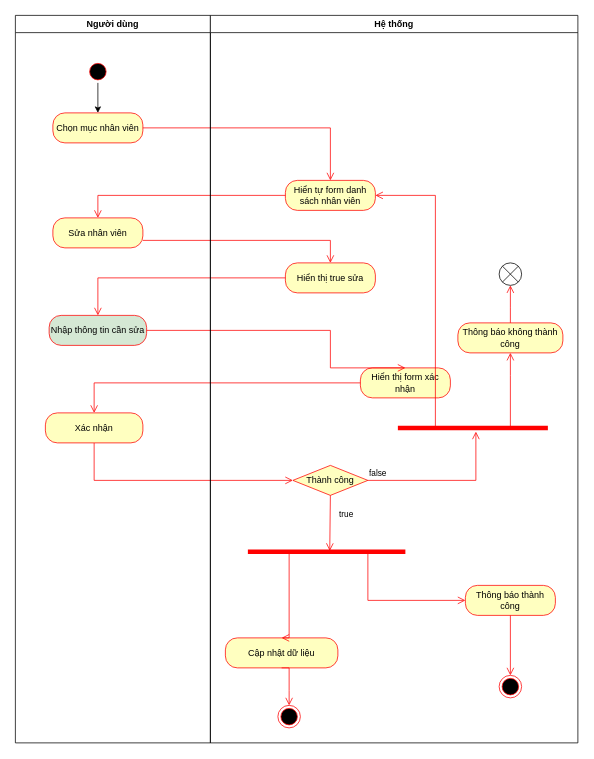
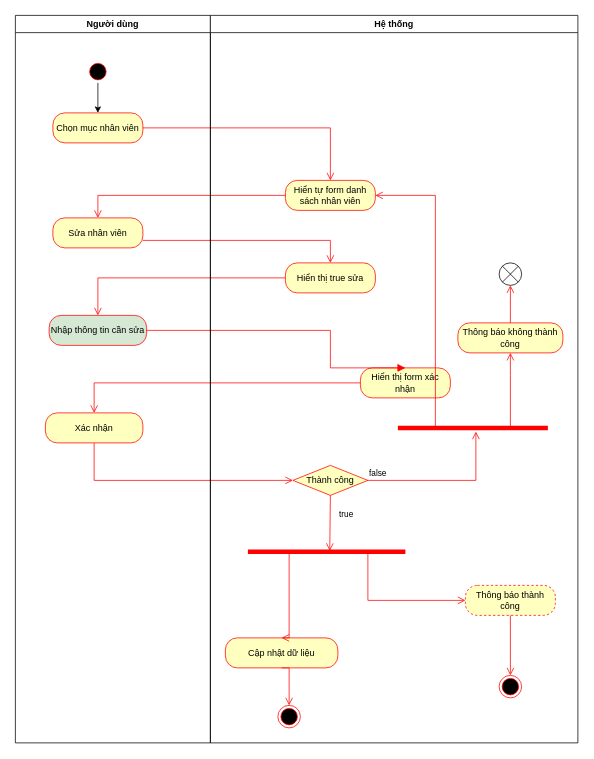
- <mxCell id="16" value="" style="edgeStyle=orthogonalEdgeStyle;html=1;verticalAlign=bottom;endArrow=open;endSize=8;strokeColor=#ff0000;rounded=0;entryX=0.5;entryY=0;entryDx=0;entryDy=0;exitX=1;exitY=0.5;exitDx=0;exitDy=0;" parent="1" source="10" target="15" edge="1"><mxGeometry relative="1" as="geometry"><mxPoint x="425" y="500" as="targetPoint" /><Array as="points"><mxPoint x="440" y="440" /></Array><mxPoint x="130" y="470" as="sourcePoint" /></mxGeometry></mxCell>
+ <mxCell id="16" value="" style="edgeStyle=orthogonalEdgeStyle;html=1;verticalAlign=bottom;endArrow=block;endSize=8;strokeColor=#ff0000;rounded=0;entryX=0.5;entryY=0;entryDx=0;entryDy=0;exitX=1;exitY=0.5;exitDx=0;exitDy=0;" parent="1" source="10" target="15" edge="1"><mxGeometry relative="1" as="geometry"><mxPoint x="425" y="500" as="targetPoint" /><Array as="points"><mxPoint x="440" y="440" /></Array><mxPoint x="130" y="470" as="sourcePoint" /></mxGeometry></mxCell>
- <mxCell id="35" value="Thông báo thành công" style="rounded=1;whiteSpace=wrap;html=1;arcSize=40;fontColor=#000000;fillColor=#ffffc0;strokeColor=#ff0000;" parent="34" vertex="1"><mxGeometry x="340" y="760" width="120" height="40" as="geometry" /></mxCell>
+ <mxCell id="35" value="Thông báo thành công" style="rounded=1;whiteSpace=wrap;html=1;arcSize=40;fontColor=#000000;fillColor=#ffffc0;strokeColor=#ff0000;dashed=1;" parent="34" vertex="1"><mxGeometry x="340" y="760" width="120" height="40" as="geometry" /></mxCell>
